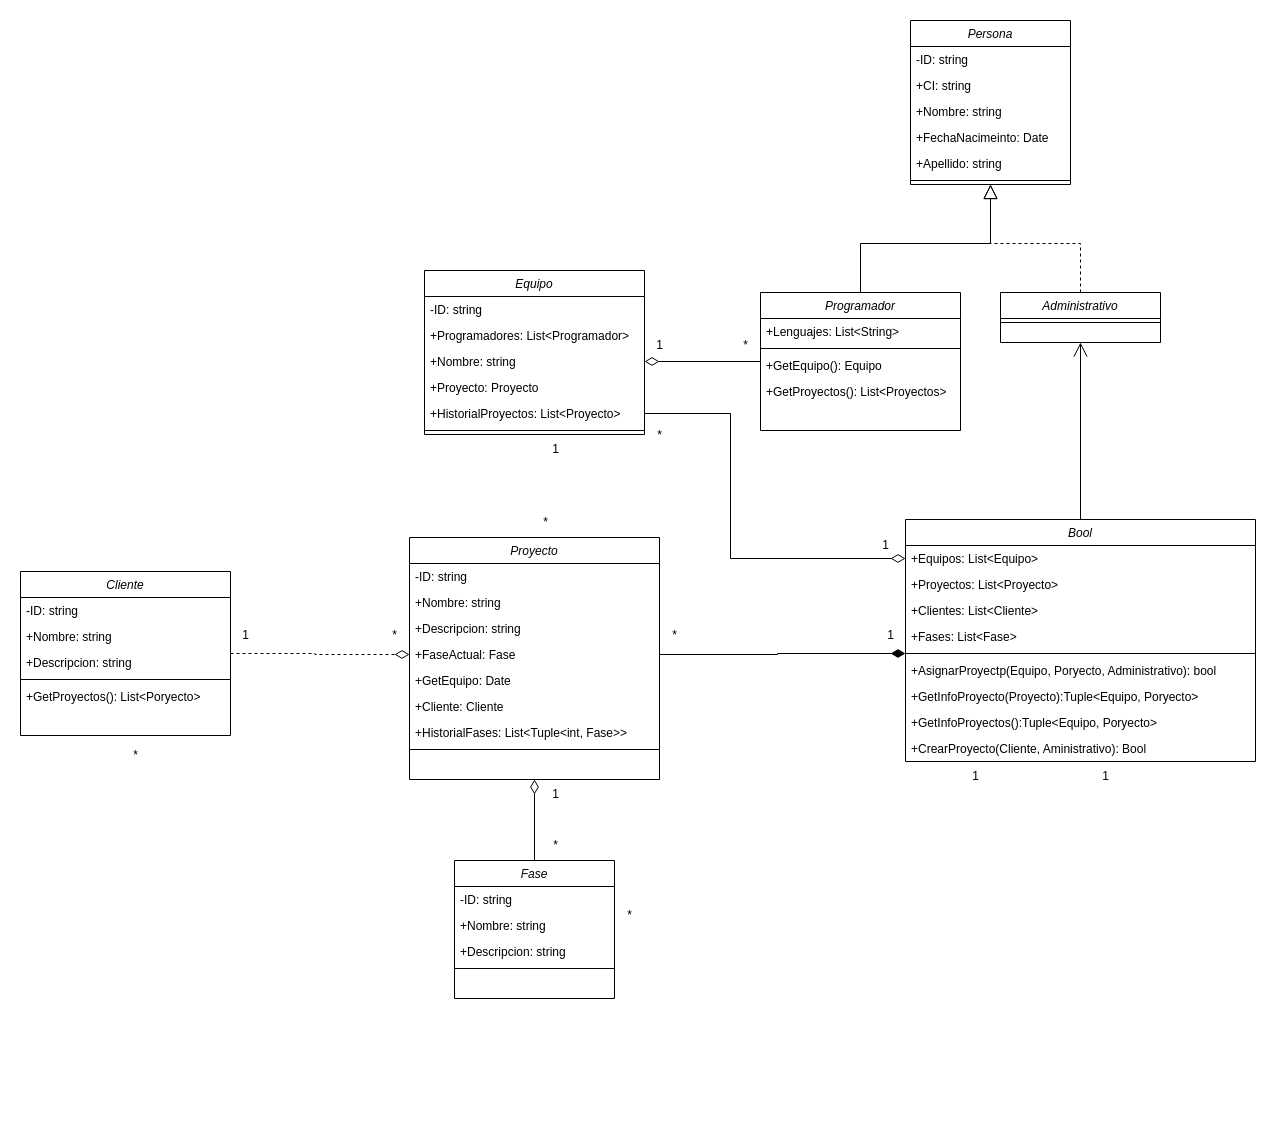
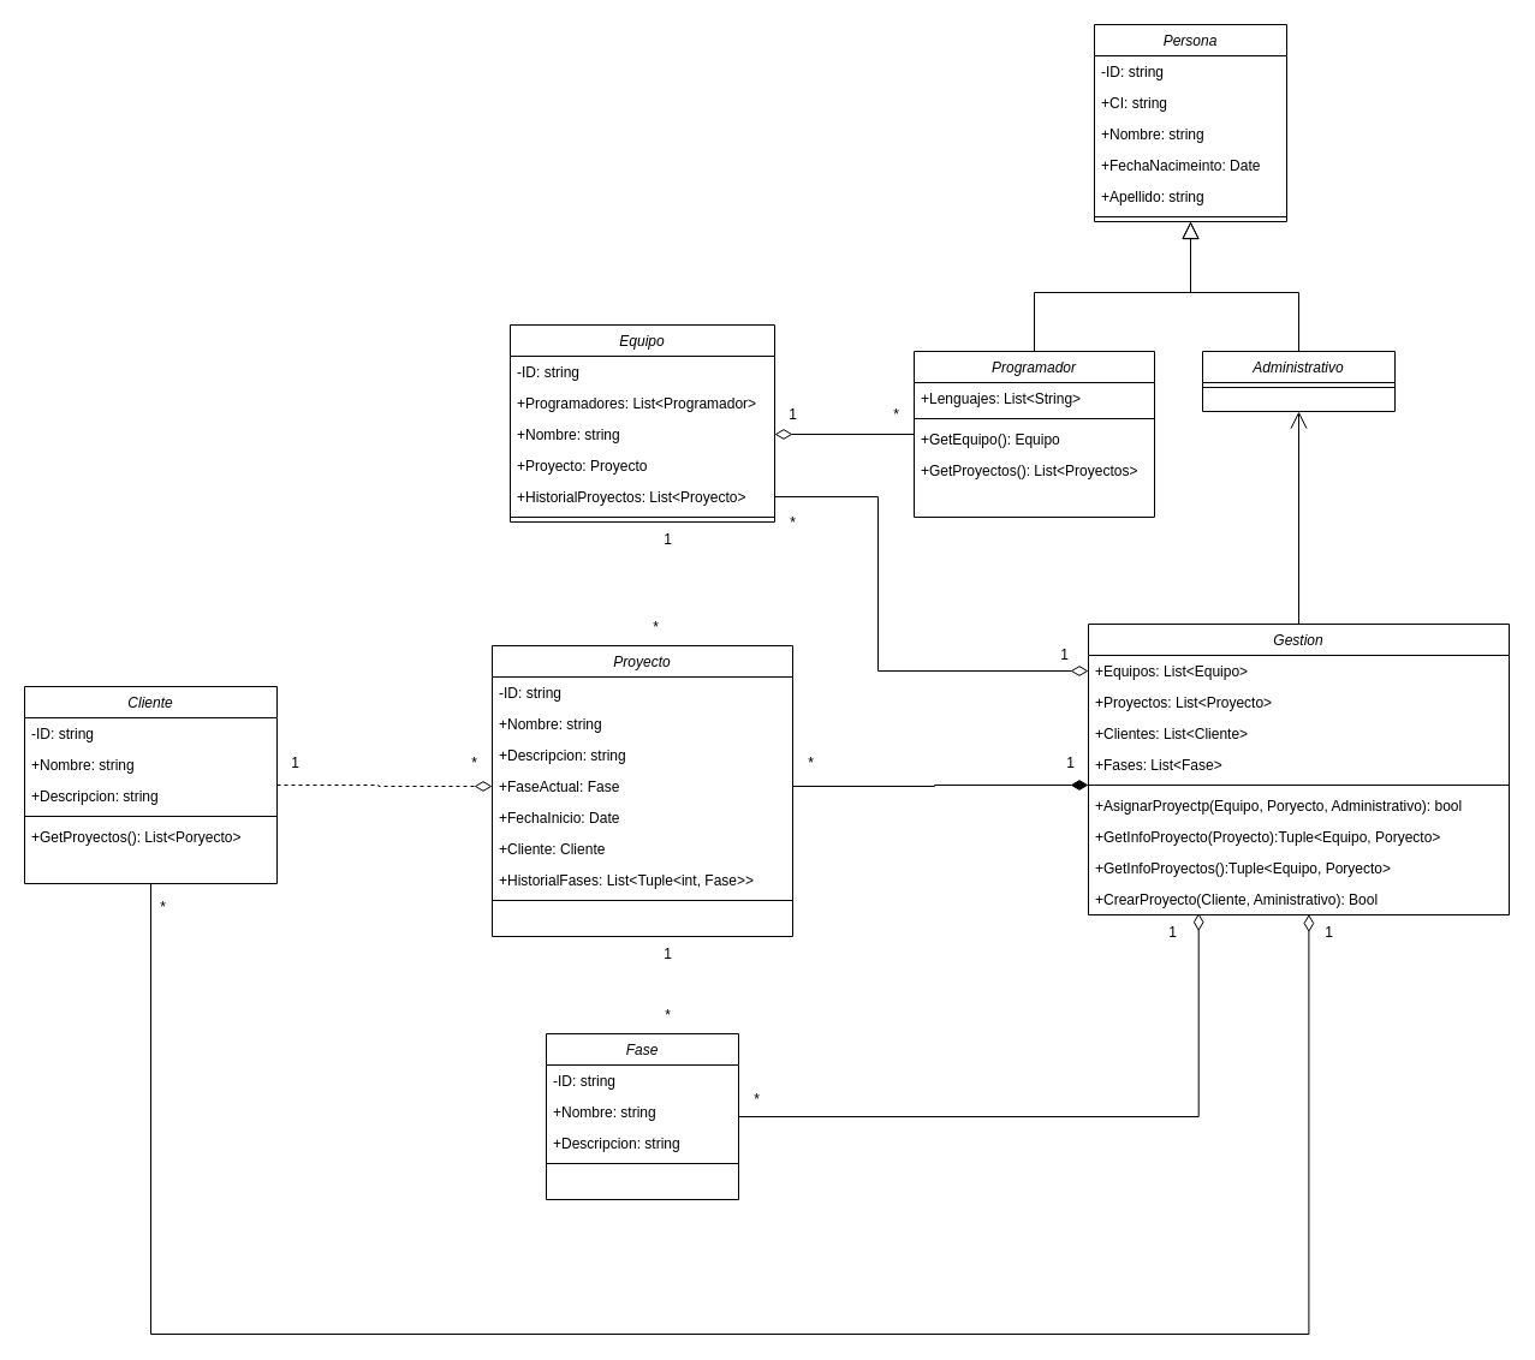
- <mxCell id="33" style="edgeStyle=orthogonalEdgeStyle;rounded=0;orthogonalLoop=1;jettySize=auto;html=1;entryX=0.5;entryY=1;entryDx=0;entryDy=0;endArrow=block;endFill=0;endSize=12;dashed=1;" edge="1" parent="1" source="34" target="36"><mxGeometry relative="1" as="geometry" /></mxCell>
+ <mxCell id="33" style="edgeStyle=orthogonalEdgeStyle;rounded=0;orthogonalLoop=1;jettySize=auto;html=1;entryX=0.5;entryY=1;entryDx=0;entryDy=0;endArrow=block;endFill=0;endSize=12;" edge="1" parent="1" source="34" target="36"><mxGeometry relative="1" as="geometry" /></mxCell>
- <mxCell id="51" value="Bool" style="swimlane;fontStyle=2;align=center;verticalAlign=top;childLayout=stackLayout;horizontal=1;startSize=26;horizontalStack=0;resizeParent=1;resizeLast=0;collapsible=1;marginBottom=0;rounded=0;shadow=0;strokeWidth=1;" vertex="1" parent="1"><mxGeometry x="905" y="519" width="350" height="242" as="geometry"><mxRectangle x="230" y="140" width="160" height="26" as="alternateBounds" /></mxGeometry></mxCell>
+ <mxCell id="51" value="Gestion" style="swimlane;fontStyle=2;align=center;verticalAlign=top;childLayout=stackLayout;horizontal=1;startSize=26;horizontalStack=0;resizeParent=1;resizeLast=0;collapsible=1;marginBottom=0;rounded=0;shadow=0;strokeWidth=1;" vertex="1" parent="1"><mxGeometry x="905" y="519" width="350" height="242" as="geometry"><mxRectangle x="230" y="140" width="160" height="26" as="alternateBounds" /></mxGeometry></mxCell>
- <mxCell id="29" value="+GetEquipo: Date" style="text;align=left;verticalAlign=top;spacingLeft=4;spacingRight=4;overflow=hidden;rotatable=0;points=[[0,0.5],[1,0.5]];portConstraint=eastwest;rounded=0;shadow=0;html=0;" vertex="1" parent="24"><mxGeometry y="130" width="250" height="26" as="geometry" /></mxCell>
+ <mxCell id="29" value="+FechaInicio: Date" style="text;align=left;verticalAlign=top;spacingLeft=4;spacingRight=4;overflow=hidden;rotatable=0;points=[[0,0.5],[1,0.5]];portConstraint=eastwest;rounded=0;shadow=0;html=0;" vertex="1" parent="24"><mxGeometry y="130" width="250" height="26" as="geometry" /></mxCell>
- <mxCell id="43" style="edgeStyle=orthogonalEdgeStyle;rounded=0;orthogonalLoop=1;jettySize=auto;html=1;entryX=0.5;entryY=1;entryDx=0;entryDy=0;endArrow=diamondThin;endFill=0;endSize=12;" edge="1" parent="1" source="45" target="24"><mxGeometry relative="1" as="geometry" /></mxCell>
+ <mxCell id="44" style="edgeStyle=orthogonalEdgeStyle;rounded=0;orthogonalLoop=1;jettySize=auto;html=1;entryX=0.262;entryY=0.948;entryDx=0;entryDy=0;entryPerimeter=0;endArrow=diamondThin;endFill=0;endSize=12;" edge="1" parent="1" source="45" target="60"><mxGeometry relative="1" as="geometry"><Array as="points"><mxPoint x="997" y="929" /></Array></mxGeometry></mxCell>
+ <mxCell id="17" style="edgeStyle=orthogonalEdgeStyle;rounded=0;orthogonalLoop=1;jettySize=auto;html=1;entryX=0.524;entryY=0.983;entryDx=0;entryDy=0;entryPerimeter=0;endArrow=diamondThin;endFill=0;endSize=12;" edge="1" parent="1" source="18" target="60"><mxGeometry relative="1" as="geometry"><Array as="points"><mxPoint x="125" y="1110" /><mxPoint x="1088" y="1110" /></Array></mxGeometry></mxCell>
